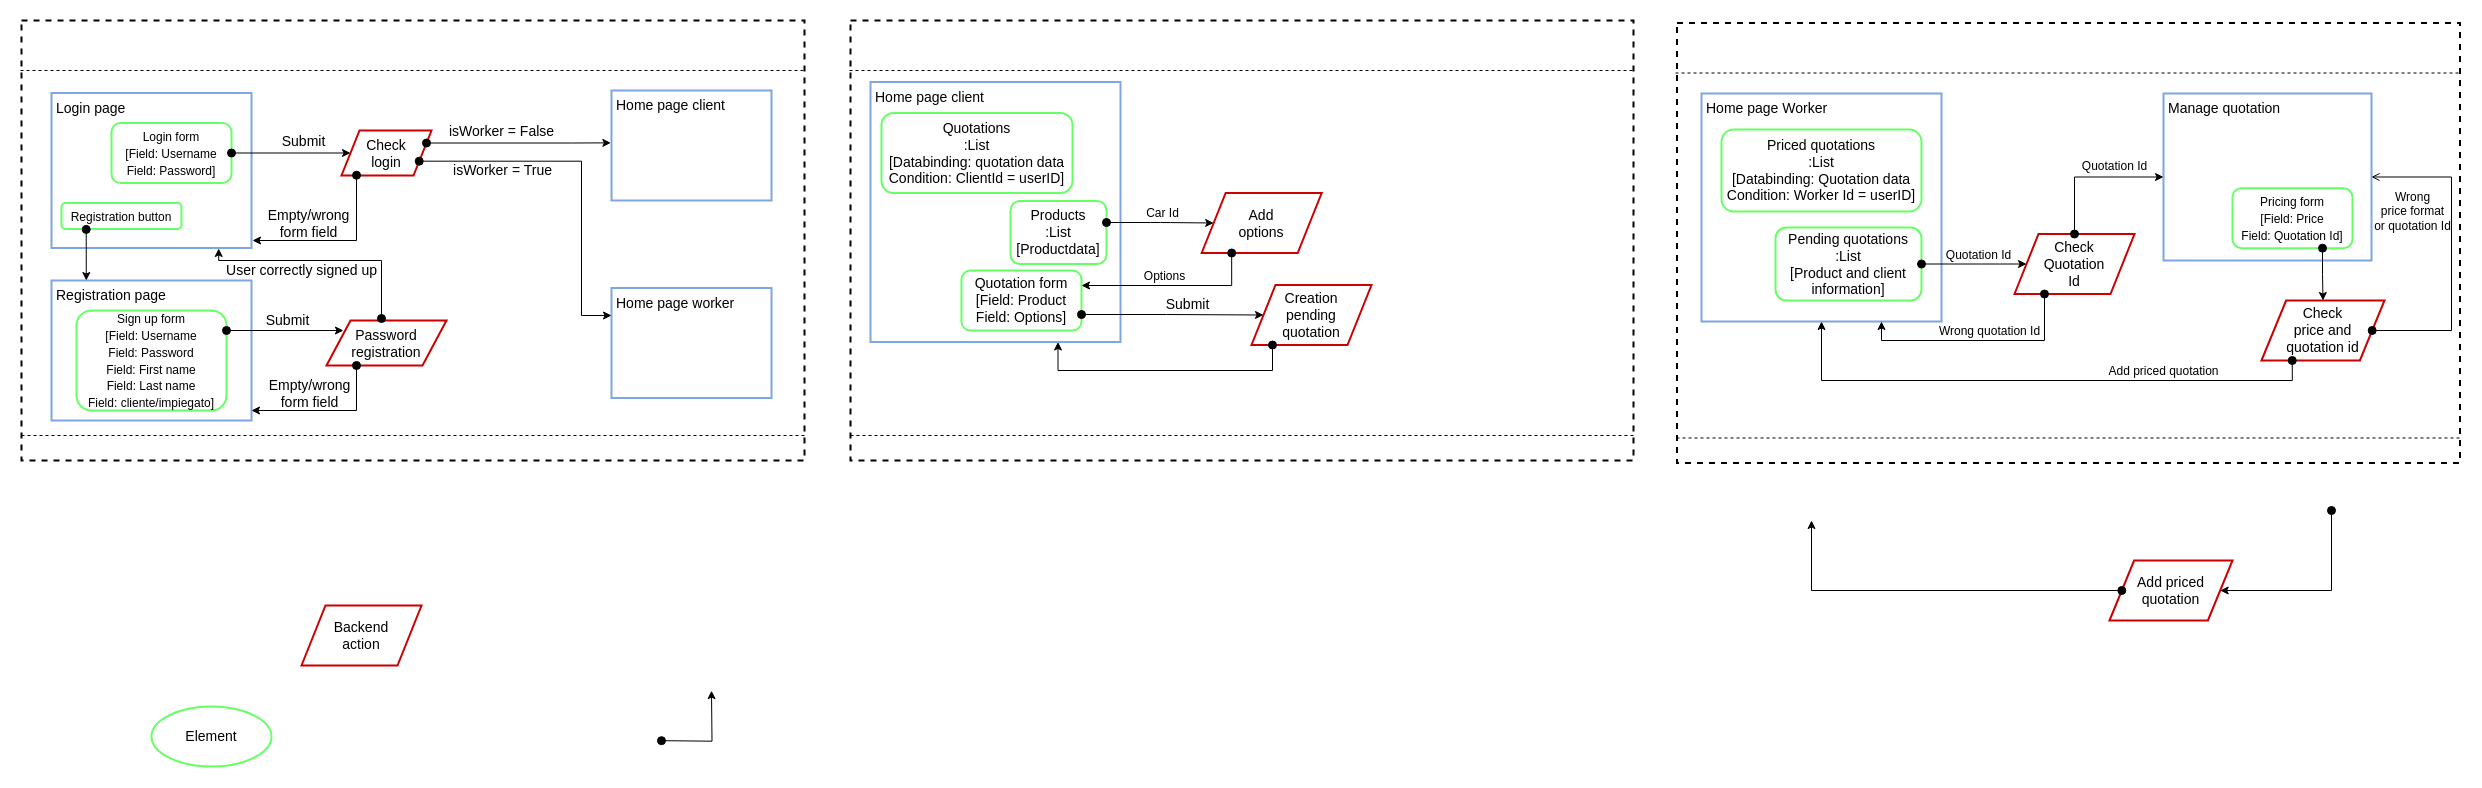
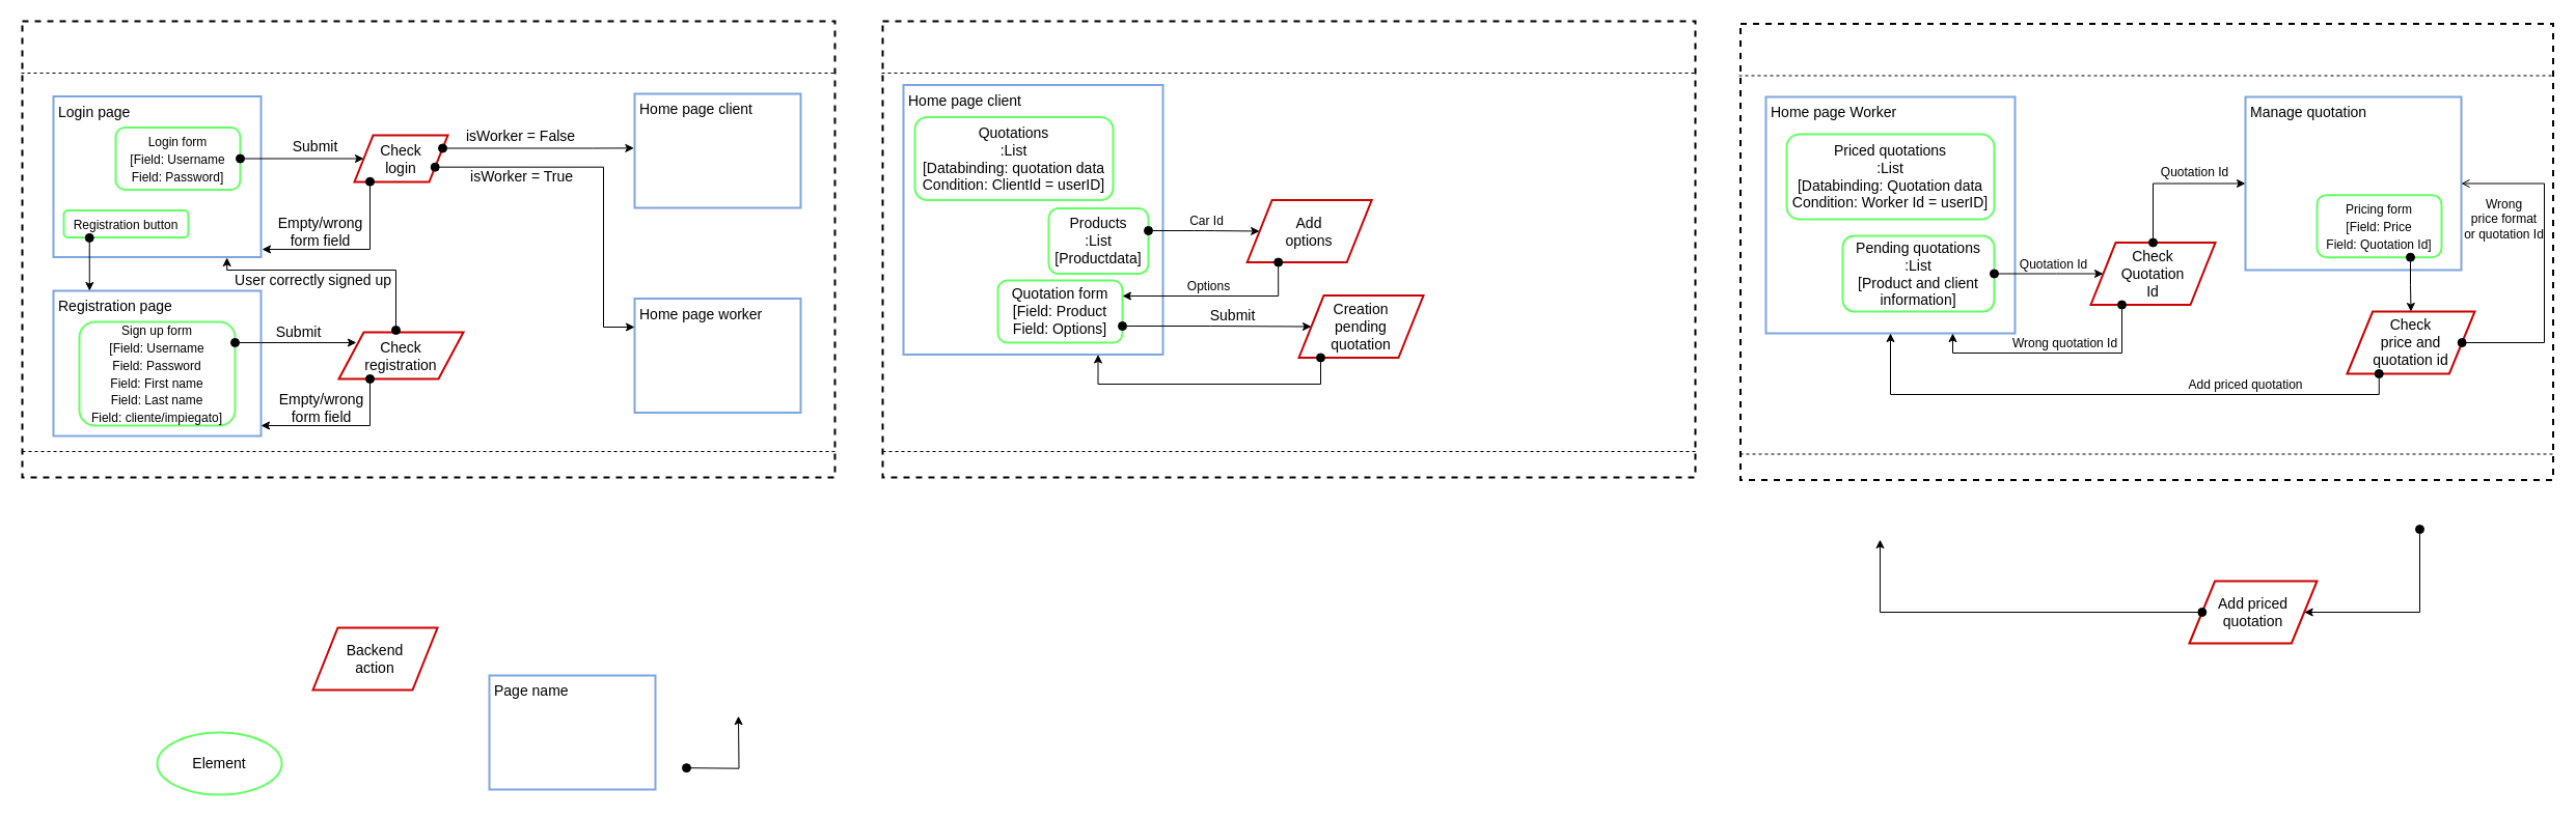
- <mxCell id="11" value="Password&lt;br&gt;registration" style="shape=parallelogram;perimeter=parallelogramPerimeter;whiteSpace=wrap;html=1;strokeColor=#CC0000;strokeWidth=2;fillColor=none;fontSize=14;align=center;labelBackgroundColor=none;labelBorderColor=none;" parent="1" vertex="1"><mxGeometry x="326" y="320" width="120" height="45" as="geometry" /></mxCell>
+ <mxCell id="11" value="Check&lt;br&gt;registration" style="shape=parallelogram;perimeter=parallelogramPerimeter;whiteSpace=wrap;html=1;strokeColor=#CC0000;strokeWidth=2;fillColor=none;fontSize=14;align=center;labelBackgroundColor=none;labelBorderColor=none;" parent="1" vertex="1"><mxGeometry x="326" y="320" width="120" height="45" as="geometry" /></mxCell>
+ <mxCell id="8" value="Page name" style="rounded=0;whiteSpace=wrap;html=1;strokeColor=#7EA6E0;fillColor=none;verticalAlign=top;align=left;spacing=2;spacingLeft=3;strokeWidth=2;fontSize=14;" parent="1" vertex="1"><mxGeometry x="471" y="651" width="160" height="110" as="geometry" /></mxCell>
